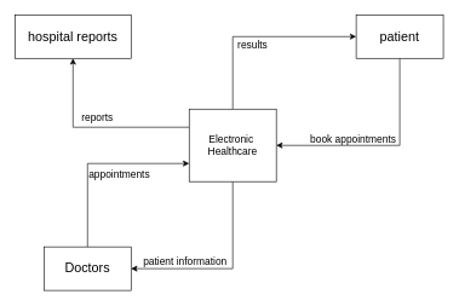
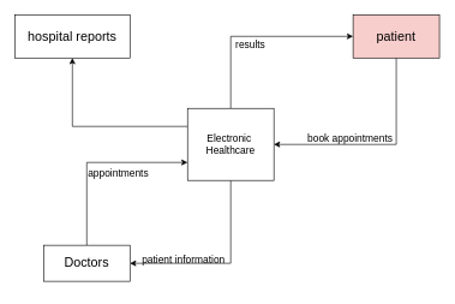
- <mxCell id="7" value="&lt;font&gt;&lt;font style=&quot;font-size: 18px&quot;&gt;patient&lt;/font&gt;&lt;br&gt;&lt;/font&gt;" style="rounded=0;whiteSpace=wrap;html=1;" vertex="1" parent="1"><mxGeometry x="490" y="20" width="120" height="60" as="geometry" /></mxCell>
+ <mxCell id="7" value="&lt;font&gt;&lt;font style=&quot;font-size: 18px&quot;&gt;patient&lt;/font&gt;&lt;br&gt;&lt;/font&gt;" style="rounded=0;whiteSpace=wrap;html=1;fillColor=#f8cecc;" vertex="1" parent="1"><mxGeometry x="490" y="20" width="120" height="60" as="geometry" /></mxCell>
- <mxCell id="15" value="&lt;font style=&quot;font-size: 14px&quot;&gt;reports&lt;/font&gt;" style="text;html=1;resizable=0;points=[];autosize=1;align=left;verticalAlign=top;spacingTop=-4;" vertex="1" parent="1"><mxGeometry x="110" y="150" width="60" height="20" as="geometry" /></mxCell>
- <mxCell id="10" value="&lt;font style=&quot;font-size: 18px&quot;&gt;Doctors&lt;/font&gt;" style="rounded=0;whiteSpace=wrap;html=1;" vertex="1" parent="1"><mxGeometry x="60" y="340" width="120" height="60" as="geometry" /></mxCell>
+ <mxCell id="10" value="&lt;font style=&quot;font-size: 18px&quot;&gt;Doctors&lt;/font&gt;" style="rounded=0;whiteSpace=wrap;html=1;" vertex="1" parent="1"><mxGeometry x="60" y="340" width="120" height="50" as="geometry" /></mxCell>
